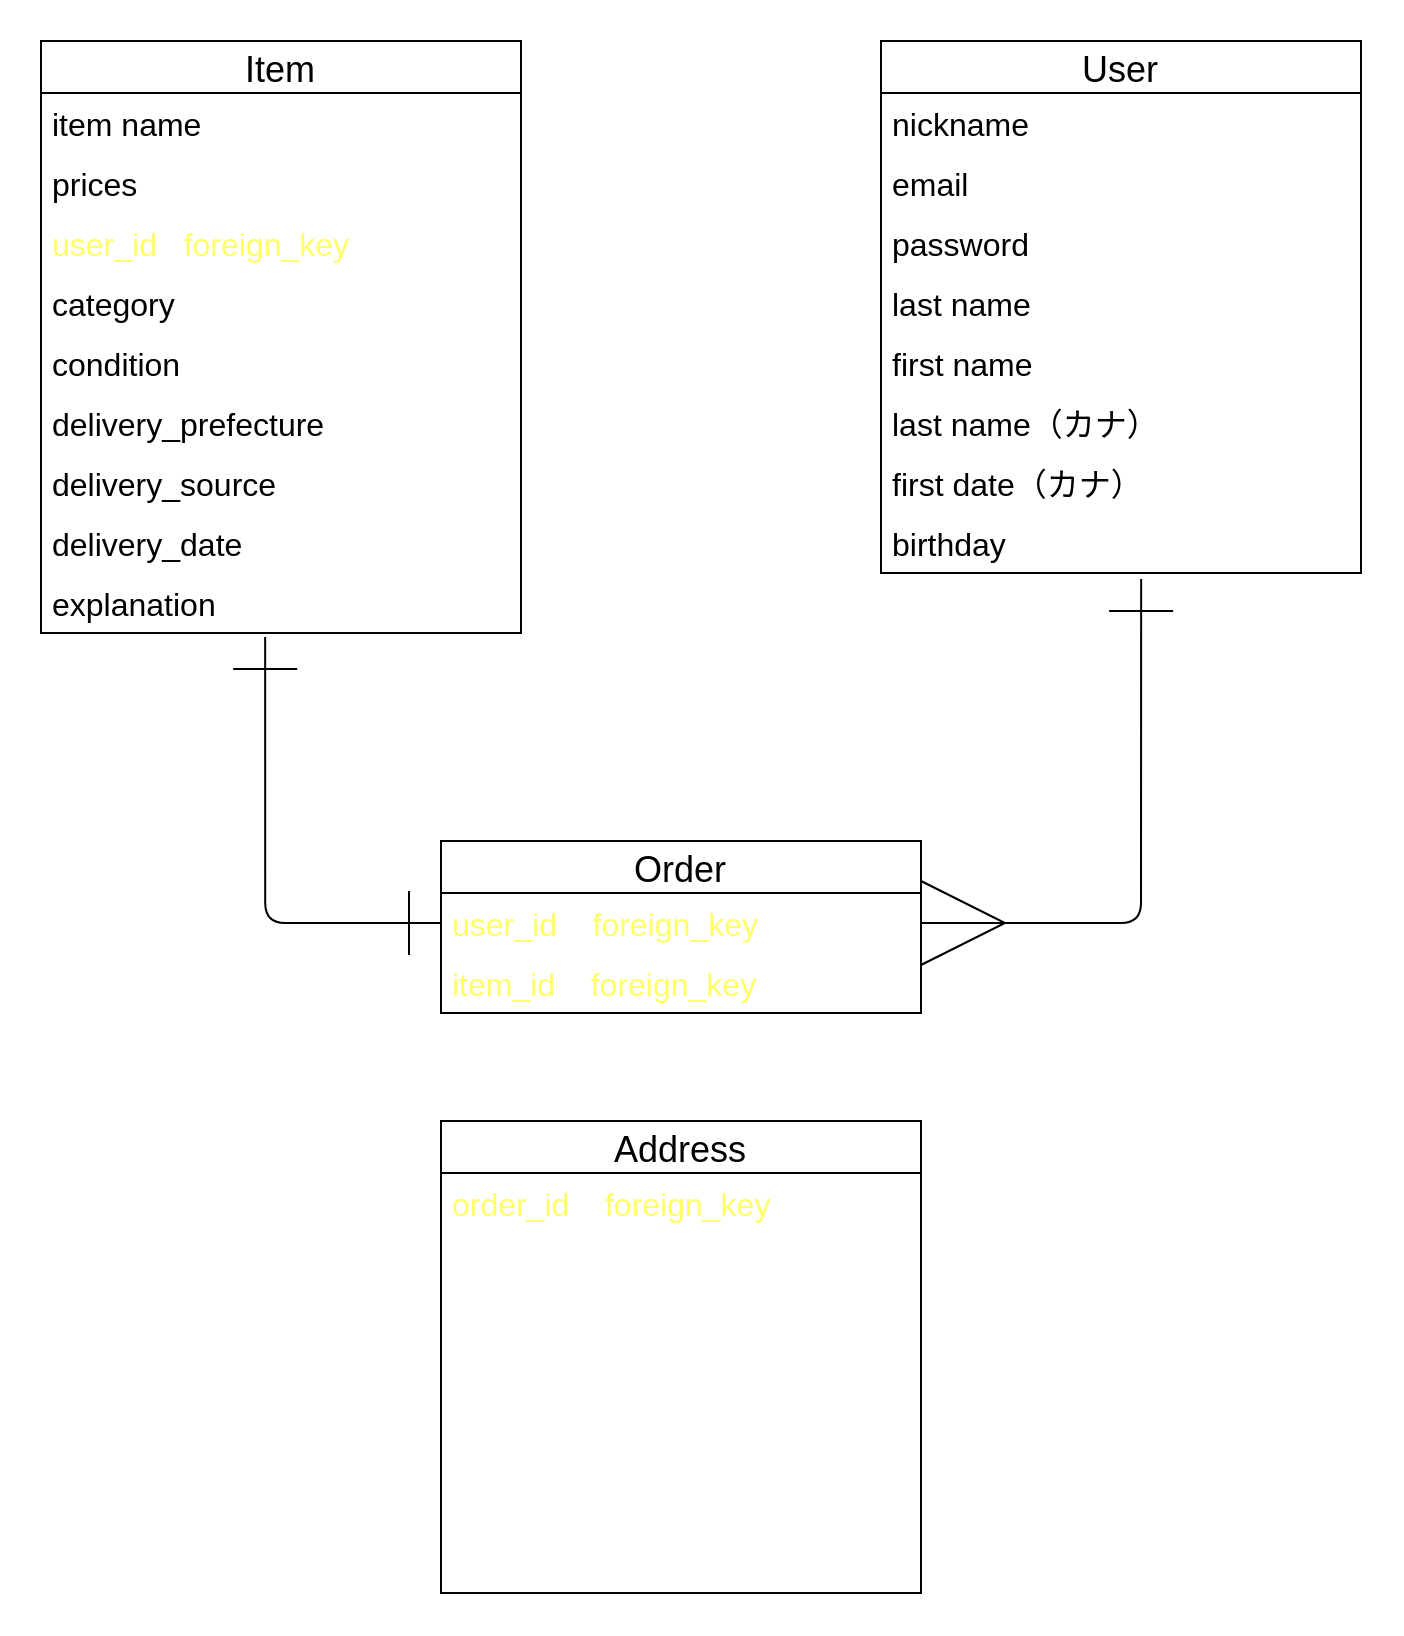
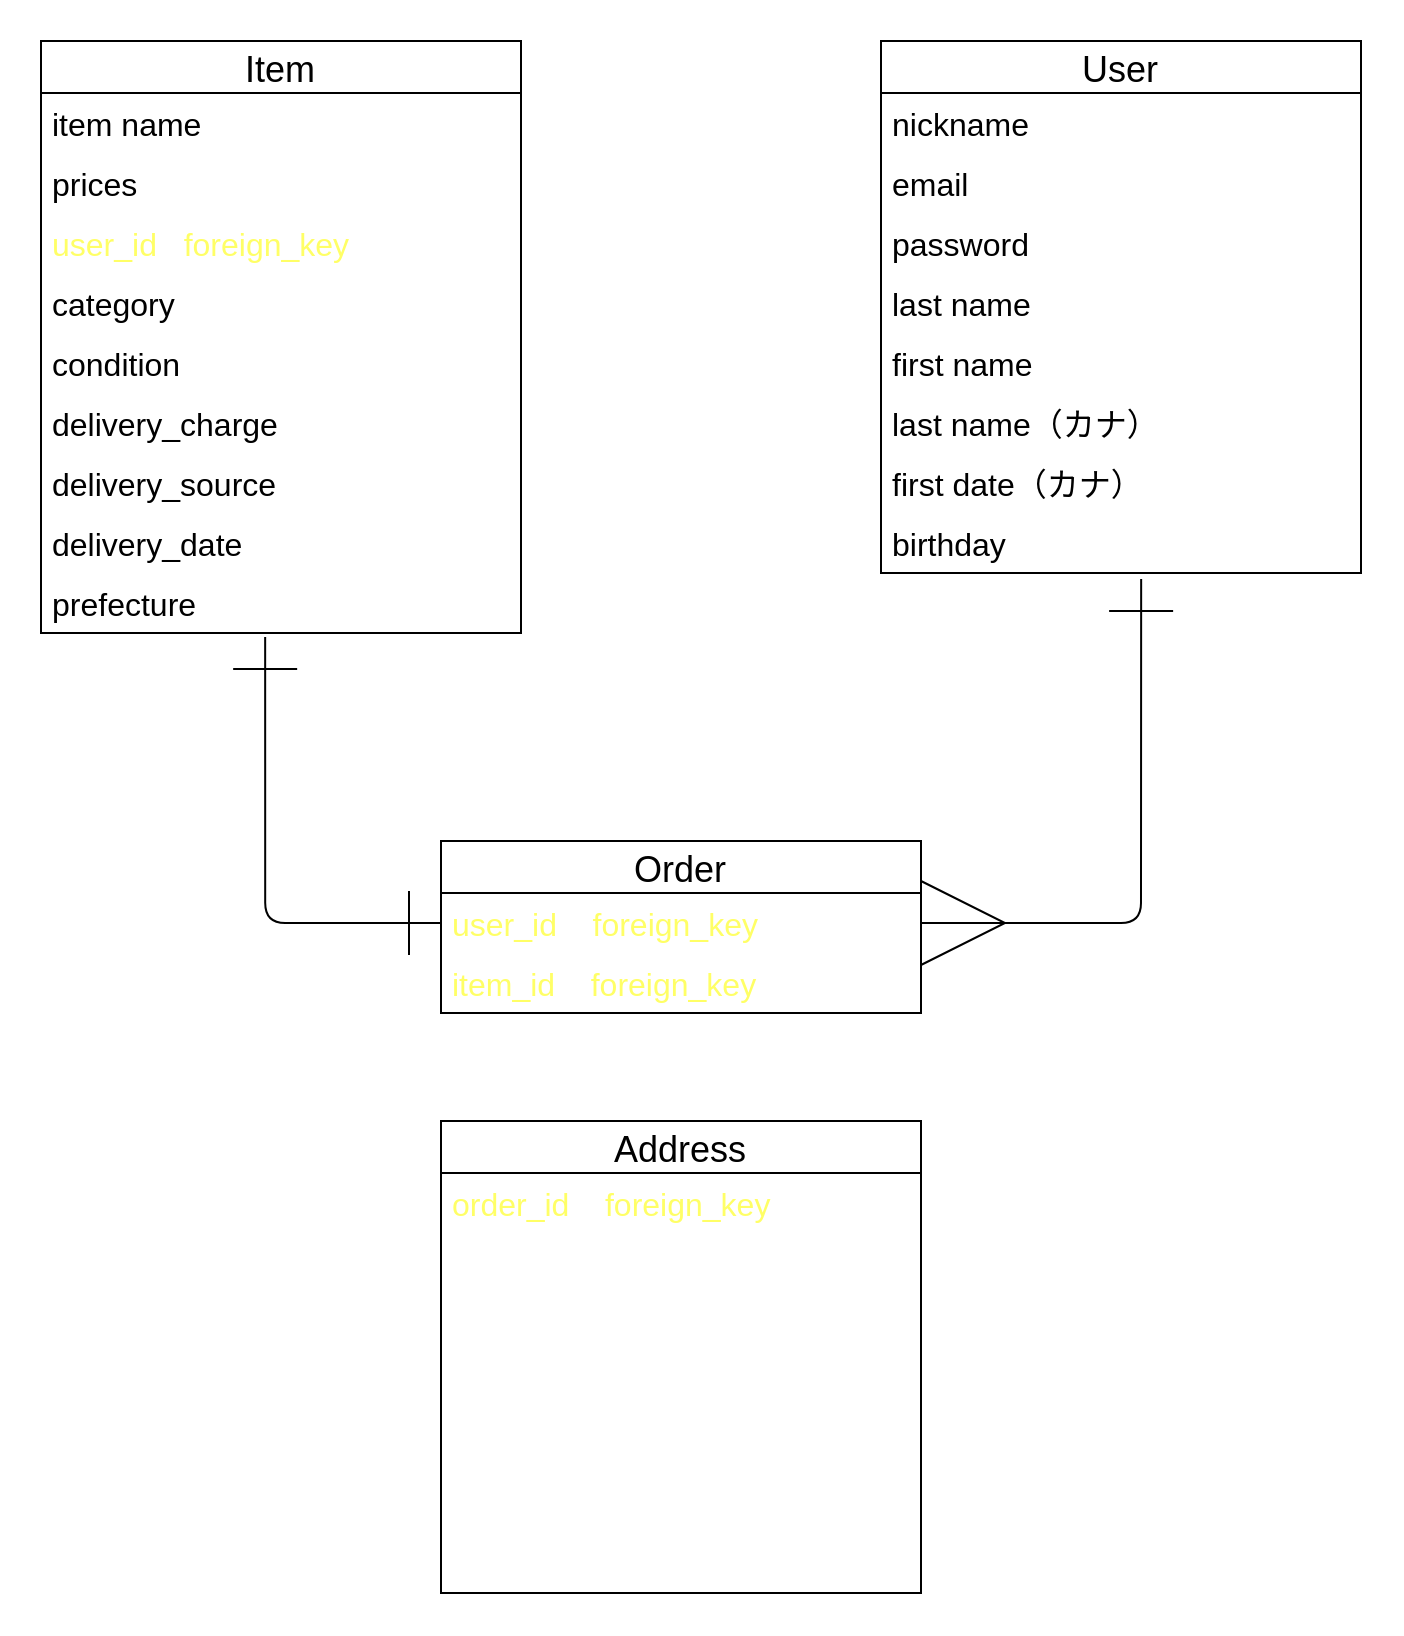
- <mxCell id="18" value="delivery_prefecture" style="text;strokeColor=none;fillColor=none;spacingLeft=4;spacingRight=4;overflow=hidden;rotatable=0;points=[[0,0.5],[1,0.5]];portConstraint=eastwest;fontSize=16;" parent="12" vertex="1"><mxGeometry y="176" width="240" height="30" as="geometry" /></mxCell>
+ <mxCell id="18" value="delivery_charge" style="text;strokeColor=none;fillColor=none;spacingLeft=4;spacingRight=4;overflow=hidden;rotatable=0;points=[[0,0.5],[1,0.5]];portConstraint=eastwest;fontSize=16;" parent="12" vertex="1"><mxGeometry y="176" width="240" height="30" as="geometry" /></mxCell>
- <mxCell id="21" value="explanation" style="text;strokeColor=none;fillColor=none;spacingLeft=4;spacingRight=4;overflow=hidden;rotatable=0;points=[[0,0.5],[1,0.5]];portConstraint=eastwest;fontSize=16;" parent="12" vertex="1"><mxGeometry y="266" width="240" height="30" as="geometry" /></mxCell>
+ <mxCell id="21" value="prefecture" style="text;strokeColor=none;fillColor=none;spacingLeft=4;spacingRight=4;overflow=hidden;rotatable=0;points=[[0,0.5],[1,0.5]];portConstraint=eastwest;fontSize=16;" parent="12" vertex="1"><mxGeometry y="266" width="240" height="30" as="geometry" /></mxCell>
